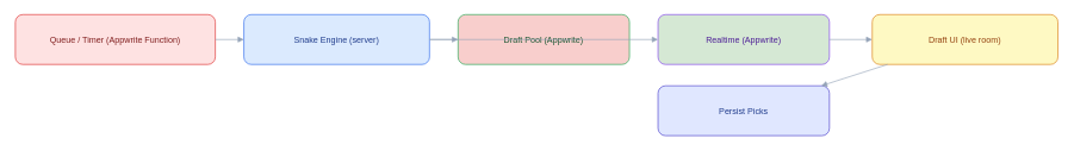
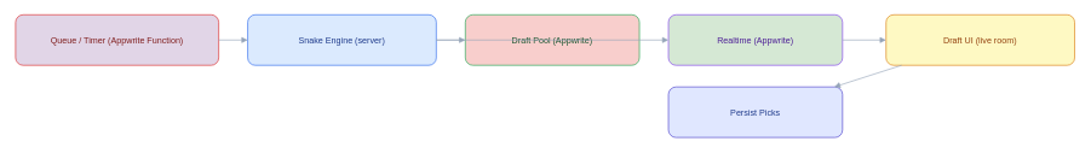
- <mxCell id="2" value="Queue / Timer (Appwrite Function)" style="rounded=1;fillColor=#FEE2E2;strokeColor=#DC2626;fontColor=#7F1D1D;" vertex="1" parent="1"><mxGeometry x="20" y="20" width="280" height="70" as="geometry" /></mxCell>
+ <mxCell id="2" value="Queue / Timer (Appwrite Function)" style="rounded=1;fillColor=#e1d5e7;strokeColor=#DC2626;fontColor=#7F1D1D;" vertex="1" parent="1"><mxGeometry x="20" y="20" width="280" height="70" as="geometry" /></mxCell>
